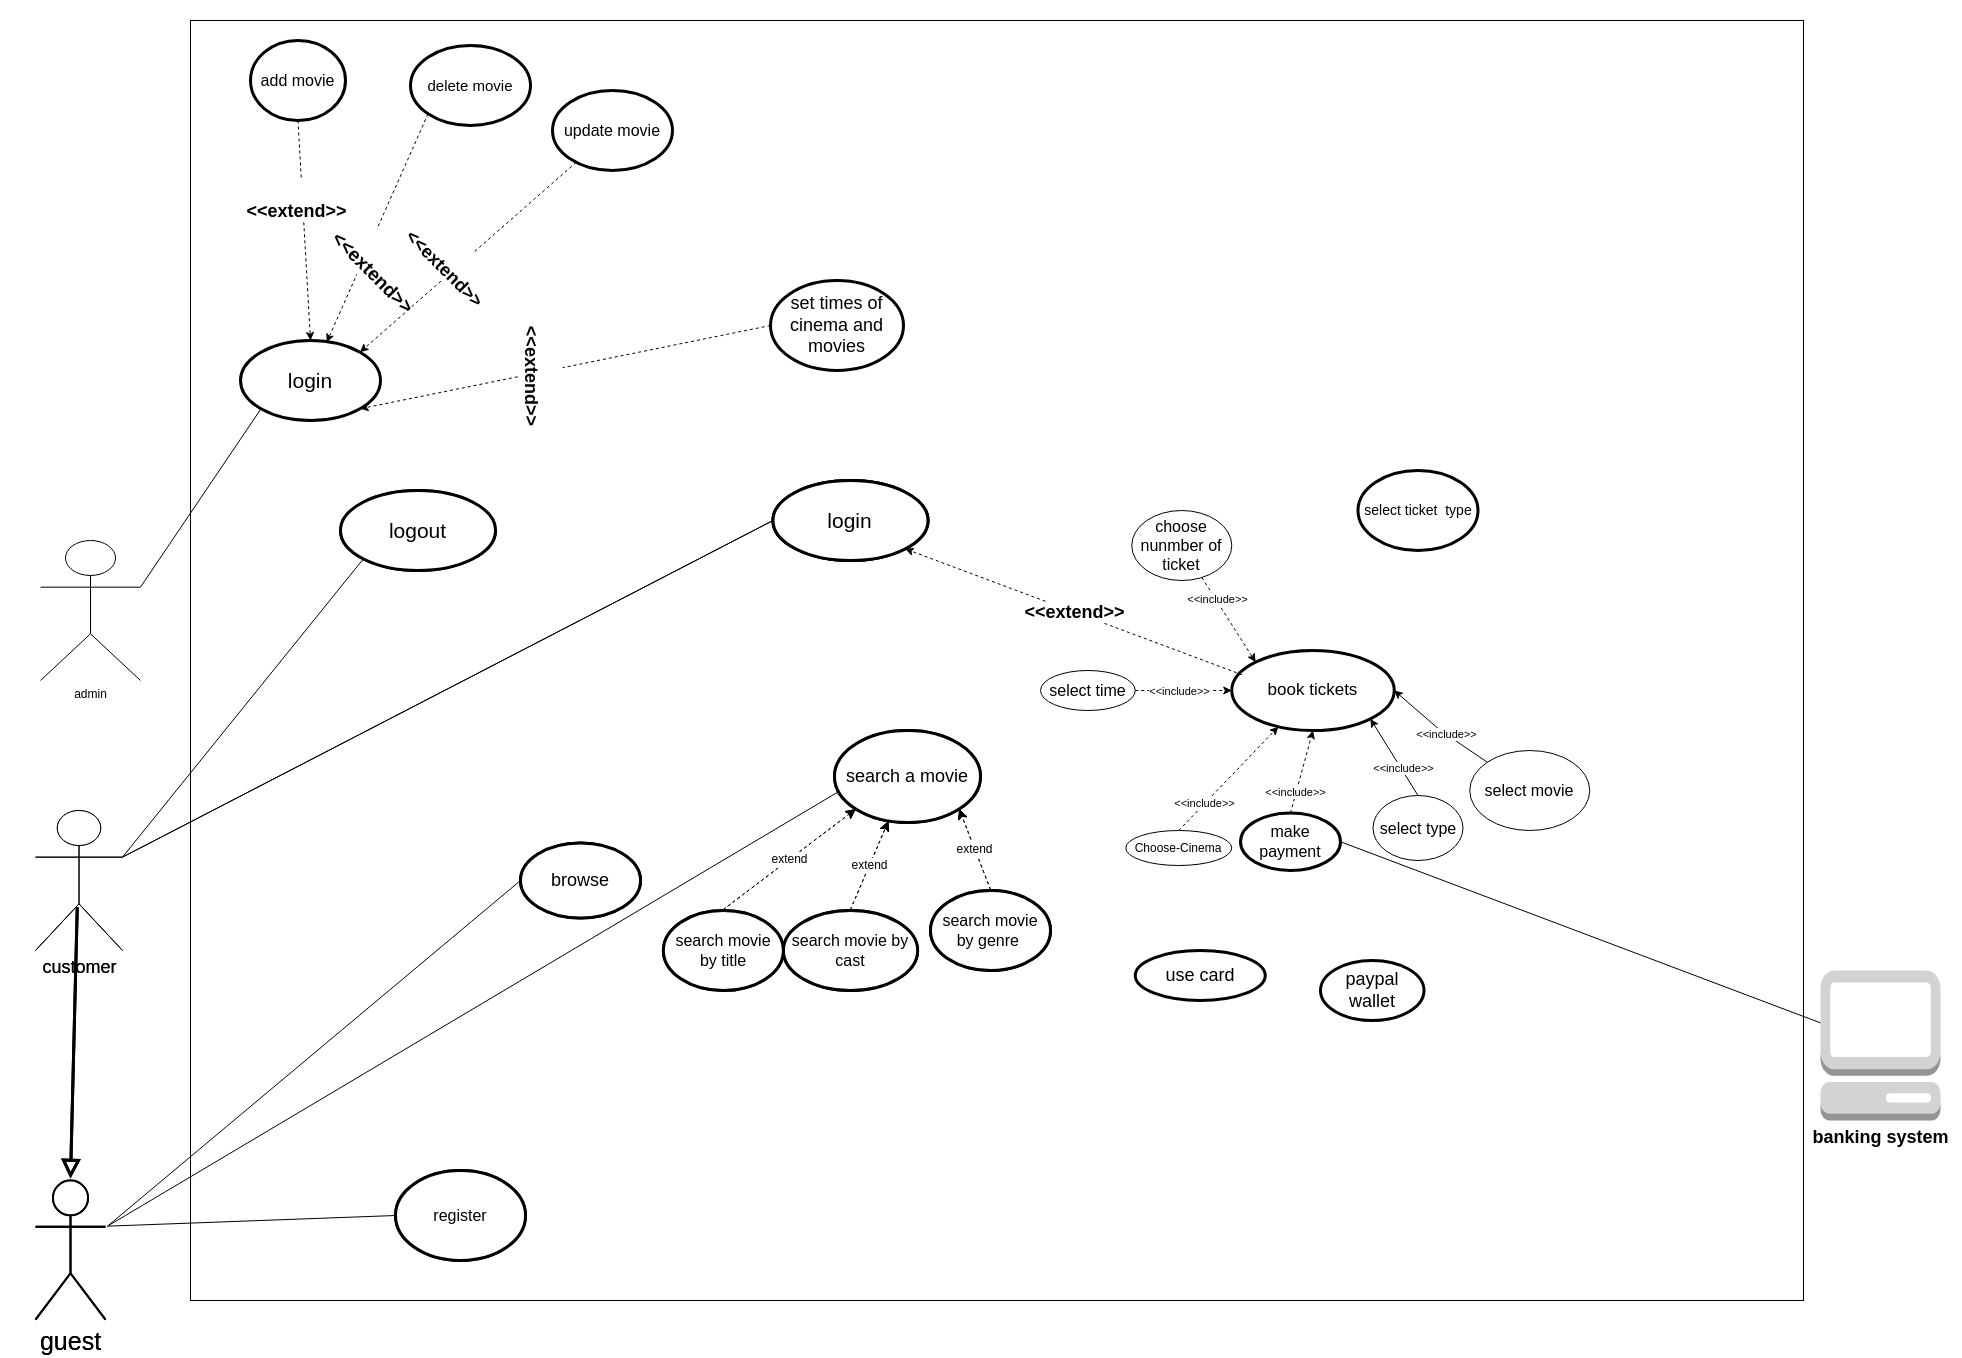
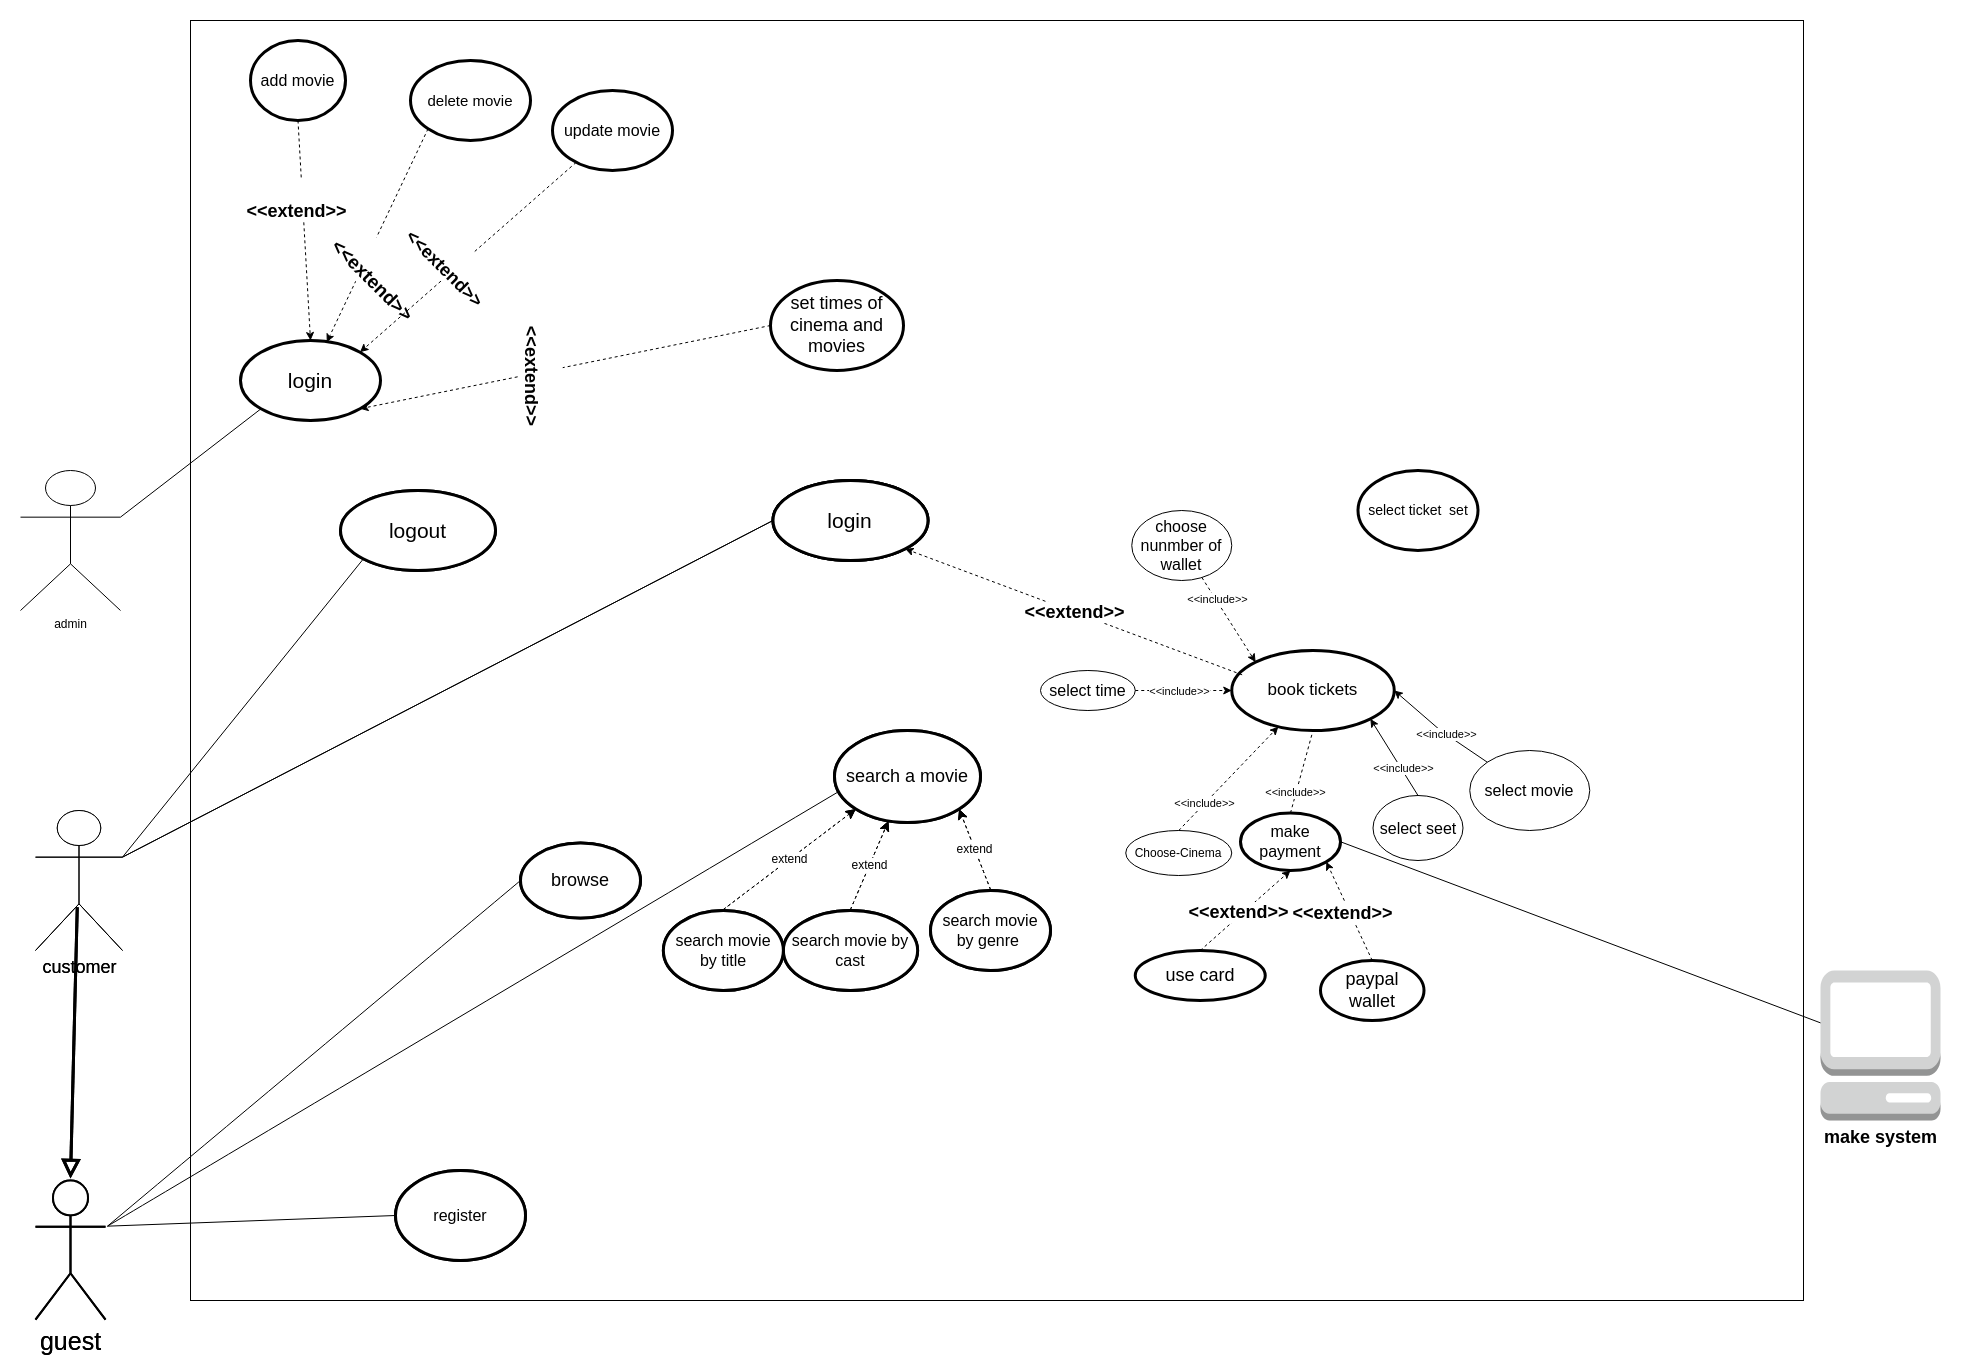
- <mxCell id="4" value="delete movie" style="ellipse;whiteSpace=wrap;html=1;strokeWidth=3;fontSize=15;" parent="1" vertex="1"><mxGeometry x="410" y="45" width="120" height="80" as="geometry" /></mxCell>
+ <mxCell id="4" value="delete movie" style="ellipse;whiteSpace=wrap;html=1;strokeWidth=3;fontSize=15;" parent="1" vertex="1"><mxGeometry x="410" y="60" width="120" height="80" as="geometry" /></mxCell>
- <mxCell id="43" value="&lt;font style=&quot;font-size: 14px;&quot;&gt;select ticket&amp;nbsp; type&lt;/font&gt;" style="ellipse;whiteSpace=wrap;html=1;strokeWidth=3;fontSize=14;" parent="1" vertex="1"><mxGeometry x="1357.5" y="470" width="120" height="80" as="geometry" /></mxCell>
+ <mxCell id="43" value="&lt;font style=&quot;font-size: 14px;&quot;&gt;select ticket&amp;nbsp; set&lt;/font&gt;" style="ellipse;whiteSpace=wrap;html=1;strokeWidth=3;fontSize=14;" parent="1" vertex="1"><mxGeometry x="1357.5" y="470" width="120" height="80" as="geometry" /></mxCell>
- <mxCell id="36" value="choose nunmber of ticket" style="ellipse;whiteSpace=wrap;html=1;fontSize=16;" parent="1" vertex="1"><mxGeometry x="1131.25" y="510" width="100" height="70" as="geometry" /></mxCell>
+ <mxCell id="36" value="choose nunmber of wallet" style="ellipse;whiteSpace=wrap;html=1;fontSize=16;" parent="1" vertex="1"><mxGeometry x="1131.25" y="510" width="100" height="70" as="geometry" /></mxCell>
- <mxCell id="3" value="admin&lt;br&gt;" style="shape=umlActor;verticalLabelPosition=bottom;verticalAlign=top;html=1;outlineConnect=0;" parent="1" vertex="1"><mxGeometry x="40" y="540" width="100" height="140" as="geometry" /></mxCell>
+ <mxCell id="3" value="admin&lt;br&gt;" style="shape=umlActor;verticalLabelPosition=bottom;verticalAlign=top;html=1;outlineConnect=0;" parent="1" vertex="1"><mxGeometry x="20" y="470" width="100" height="140" as="geometry" /></mxCell>
- <mxCell id="55" value="" style="endArrow=classic;html=1;rounded=0;entryX=0.5;entryY=1;entryDx=0;entryDy=0;exitX=0.5;exitY=0;exitDx=0;exitDy=0;dashed=1;" parent="1" source="32" target="11" edge="1"><mxGeometry width="50" height="50" relative="1" as="geometry"><mxPoint x="1240" y="810" as="sourcePoint" /><mxPoint x="1290" y="760" as="targetPoint" /></mxGeometry></mxCell>
+ <mxCell id="55" value="" style="endArrow=none;html=1;rounded=0;entryX=0.5;entryY=1;entryDx=0;entryDy=0;exitX=0.5;exitY=0;exitDx=0;exitDy=0;dashed=1;" parent="1" source="32" target="11" edge="1"><mxGeometry width="50" height="50" relative="1" as="geometry"><mxPoint x="1240" y="810" as="sourcePoint" /><mxPoint x="1290" y="760" as="targetPoint" /></mxGeometry></mxCell>
- <mxCell id="37" value="select type" style="ellipse;whiteSpace=wrap;html=1;fontSize=16;" parent="1" vertex="1"><mxGeometry x="1372.5" y="795" width="90" height="65" as="geometry" /></mxCell>
+ <mxCell id="37" value="select seet" style="ellipse;whiteSpace=wrap;html=1;fontSize=16;" parent="1" vertex="1"><mxGeometry x="1372.5" y="795" width="90" height="65" as="geometry" /></mxCell>
- <mxCell id="50" value="Choose-Cinema" style="ellipse;whiteSpace=wrap;html=1;" parent="1" vertex="1"><mxGeometry x="1125.25" y="830" width="106" height="35" as="geometry" /></mxCell>
+ <mxCell id="50" value="Choose-Cinema" style="ellipse;whiteSpace=wrap;html=1;" parent="1" vertex="1"><mxGeometry x="1125.25" y="830" width="106" height="45" as="geometry" /></mxCell>
+ <mxCell id="34" value="" style="endArrow=classic;html=1;rounded=0;dashed=1;exitX=0.5;exitY=0;exitDx=0;exitDy=0;entryX=0.5;entryY=1;entryDx=0;entryDy=0;" parent="1" source="33" target="32" edge="1"><mxGeometry relative="1" as="geometry"><mxPoint x="760" y="950" as="sourcePoint" /><mxPoint x="860" y="950" as="targetPoint" /></mxGeometry></mxCell>
+ <mxCell id="35" value="&amp;lt;&amp;lt;extend&amp;gt;&amp;gt;" style="edgeLabel;resizable=0;html=1;align=center;verticalAlign=middle;fontStyle=1;fontSize=18;" parent="34" connectable="0" vertex="1"><mxGeometry relative="1" as="geometry"><mxPoint x="-7" y="1" as="offset" /></mxGeometry></mxCell>
+ <mxCell id="45" value="" style="endArrow=classic;html=1;rounded=0;dashed=1;exitX=0.5;exitY=0;exitDx=0;exitDy=0;entryX=1;entryY=1;entryDx=0;entryDy=0;" parent="1" source="44" target="32" edge="1"><mxGeometry relative="1" as="geometry"><mxPoint x="1197" y="1130" as="sourcePoint" /><mxPoint x="1109" y="1025" as="targetPoint" /></mxGeometry></mxCell>
+ <mxCell id="46" value="&amp;lt;&amp;lt;extend&amp;gt;&amp;gt;" style="edgeLabel;resizable=0;html=1;align=center;verticalAlign=middle;fontStyle=1;fontSize=18;" parent="45" connectable="0" vertex="1"><mxGeometry relative="1" as="geometry"><mxPoint x="-7" y="1" as="offset" /></mxGeometry></mxCell>
- <mxCell id="65" value="&lt;b&gt;&lt;font style=&quot;font-size: 18px;&quot;&gt;banking system&lt;/font&gt;&lt;/b&gt;" style="outlineConnect=0;dashed=0;verticalLabelPosition=bottom;verticalAlign=top;align=center;html=1;shape=mxgraph.aws3.management_console;fillColor=#D2D3D3;gradientColor=none;" parent="1" vertex="1"><mxGeometry x="1820" y="970" width="120" height="150" as="geometry" /></mxCell>
+ <mxCell id="65" value="&lt;b&gt;&lt;font style=&quot;font-size: 18px;&quot;&gt;make system&lt;/font&gt;&lt;/b&gt;" style="outlineConnect=0;dashed=0;verticalLabelPosition=bottom;verticalAlign=top;align=center;html=1;shape=mxgraph.aws3.management_console;fillColor=#D2D3D3;gradientColor=none;" parent="1" vertex="1"><mxGeometry x="1820" y="970" width="120" height="150" as="geometry" /></mxCell>
